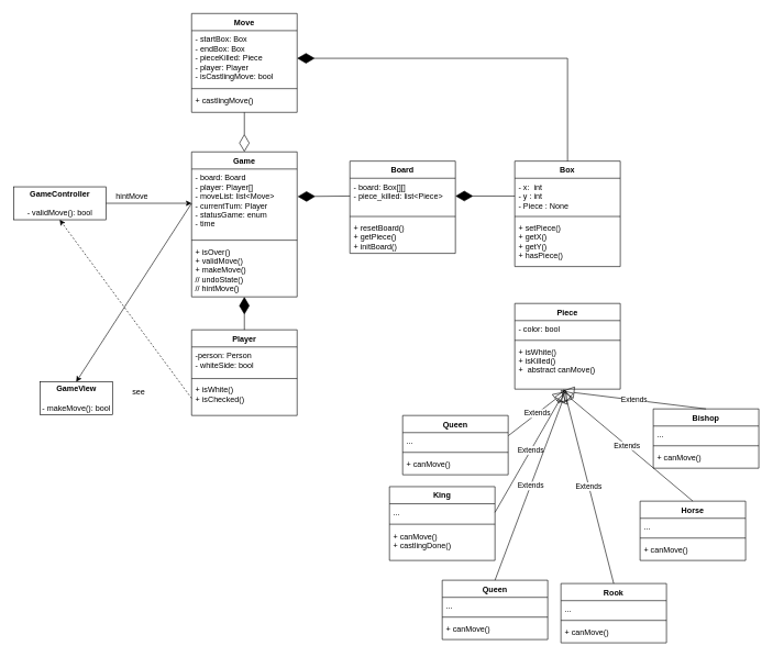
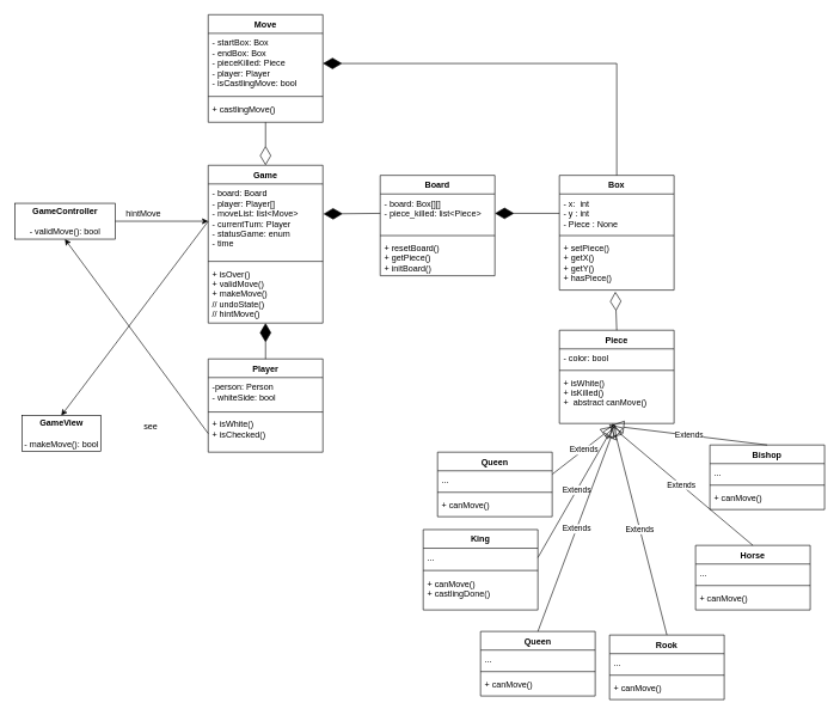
+ <mxCell id="37" value="" style="endArrow=diamondThin;endFill=0;endSize=24;html=1;rounded=0;entryX=0.488;entryY=1.031;entryDx=0;entryDy=0;entryPerimeter=0;exitX=0.5;exitY=0;exitDx=0;exitDy=0;" edge="1" parent="1" source="2" target="36"><mxGeometry width="160" relative="1" as="geometry"><mxPoint x="910" y="430" as="sourcePoint" /><mxPoint x="940" y="510" as="targetPoint" /></mxGeometry></mxCell>
- <mxCell id="65" value="" style="endArrow=classic;html=1;rounded=0;exitX=0;exitY=0.5;exitDx=0;exitDy=0;entryX=0.5;entryY=1;entryDx=0;entryDy=0;dashed=1;" edge="1" parent="1" source="60" target="63"><mxGeometry width="50" height="50" relative="1" as="geometry"><mxPoint x="360" y="400" as="sourcePoint" /><mxPoint x="410" y="350" as="targetPoint" /></mxGeometry></mxCell>
+ <mxCell id="65" value="" style="endArrow=classic;html=1;rounded=0;exitX=0;exitY=0.5;exitDx=0;exitDy=0;entryX=0.5;entryY=1;entryDx=0;entryDy=0;" edge="1" parent="1" source="60" target="63"><mxGeometry width="50" height="50" relative="1" as="geometry"><mxPoint x="360" y="400" as="sourcePoint" /><mxPoint x="410" y="350" as="targetPoint" /></mxGeometry></mxCell>
- <mxCell id="64" value="&lt;b&gt;GameView&lt;/b&gt;&lt;br&gt;&lt;br&gt;- makeMove(): bool" style="html=1;" vertex="1" parent="1"><mxGeometry x="60" y="579" width="110" height="50" as="geometry" /></mxCell>
+ <mxCell id="64" value="&lt;b&gt;GameView&lt;/b&gt;&lt;br&gt;&lt;br&gt;- makeMove(): bool" style="html=1;" vertex="1" parent="1"><mxGeometry x="30" y="579" width="110" height="50" as="geometry" /></mxCell>
